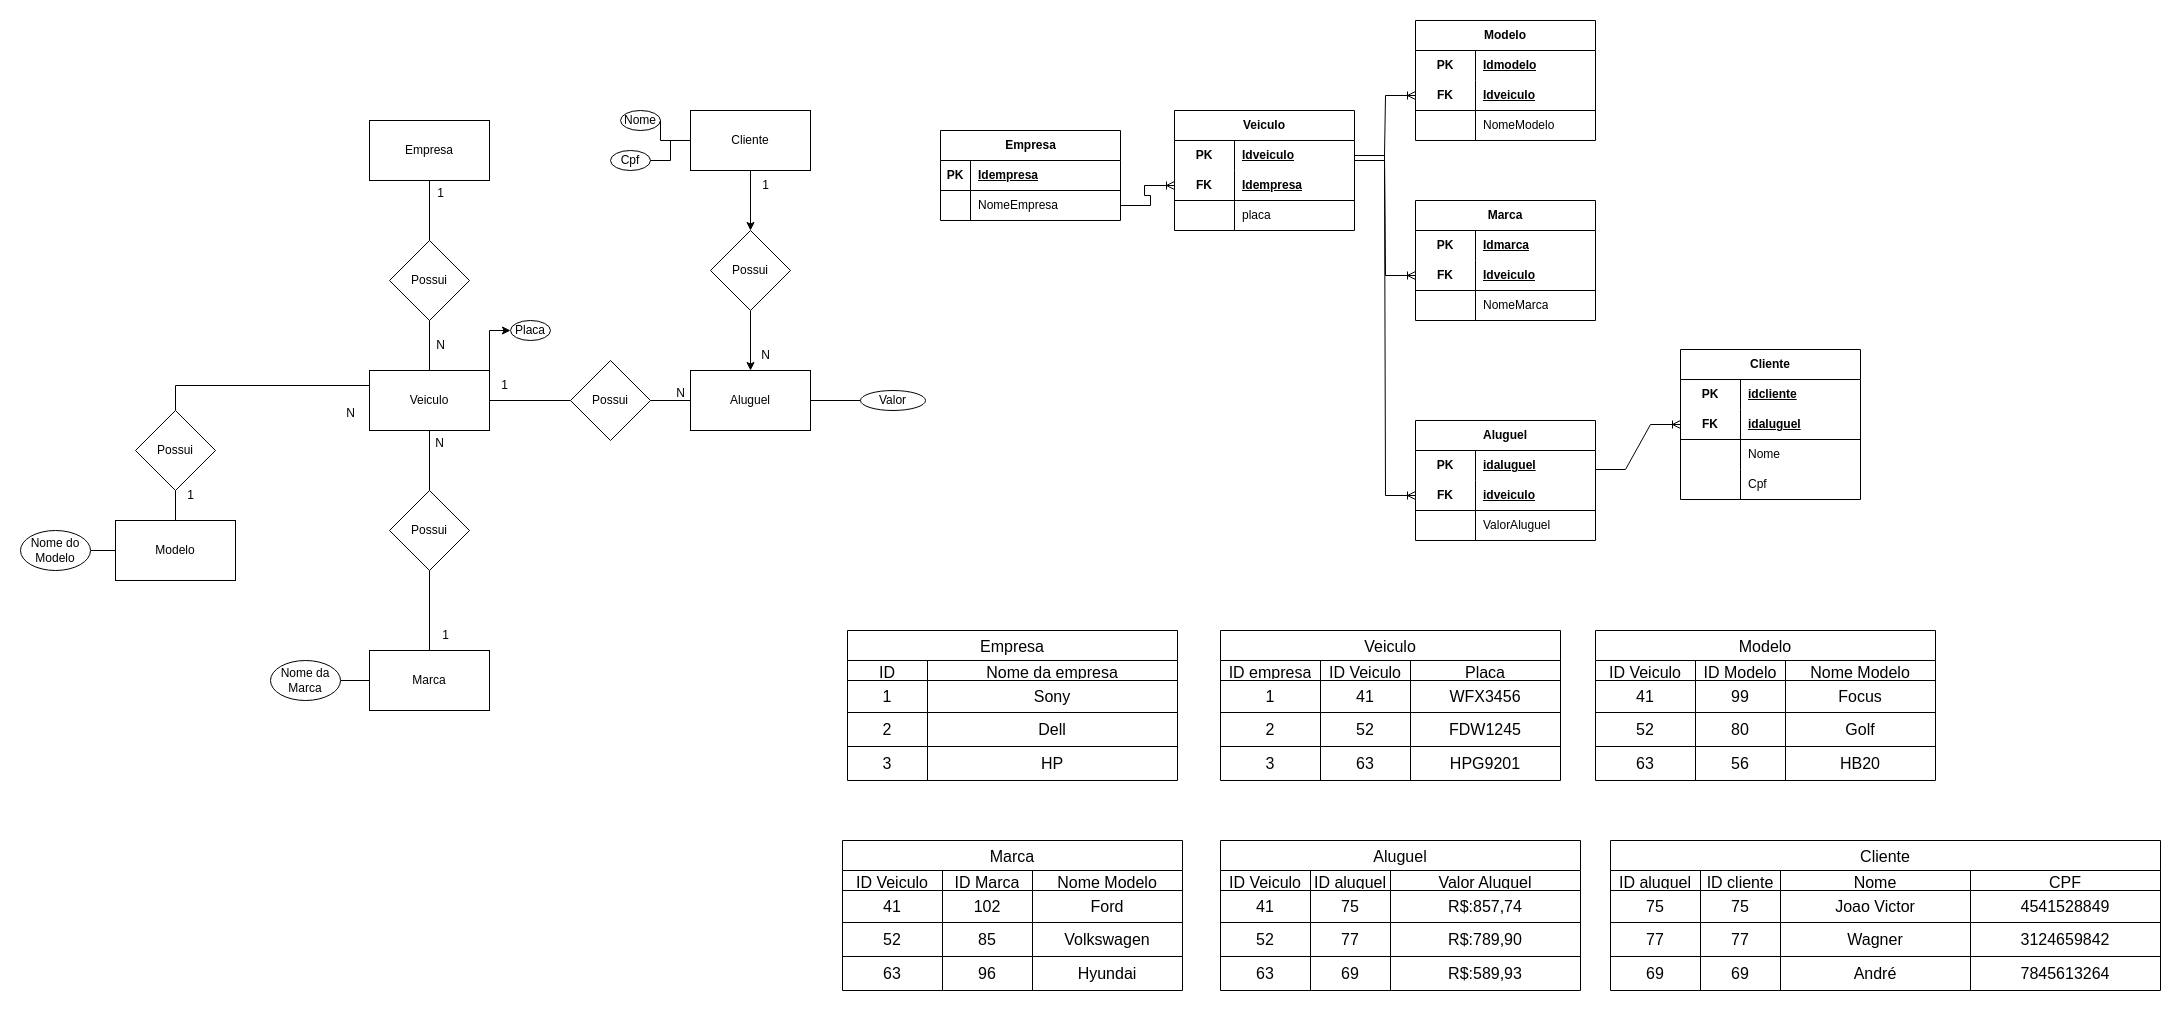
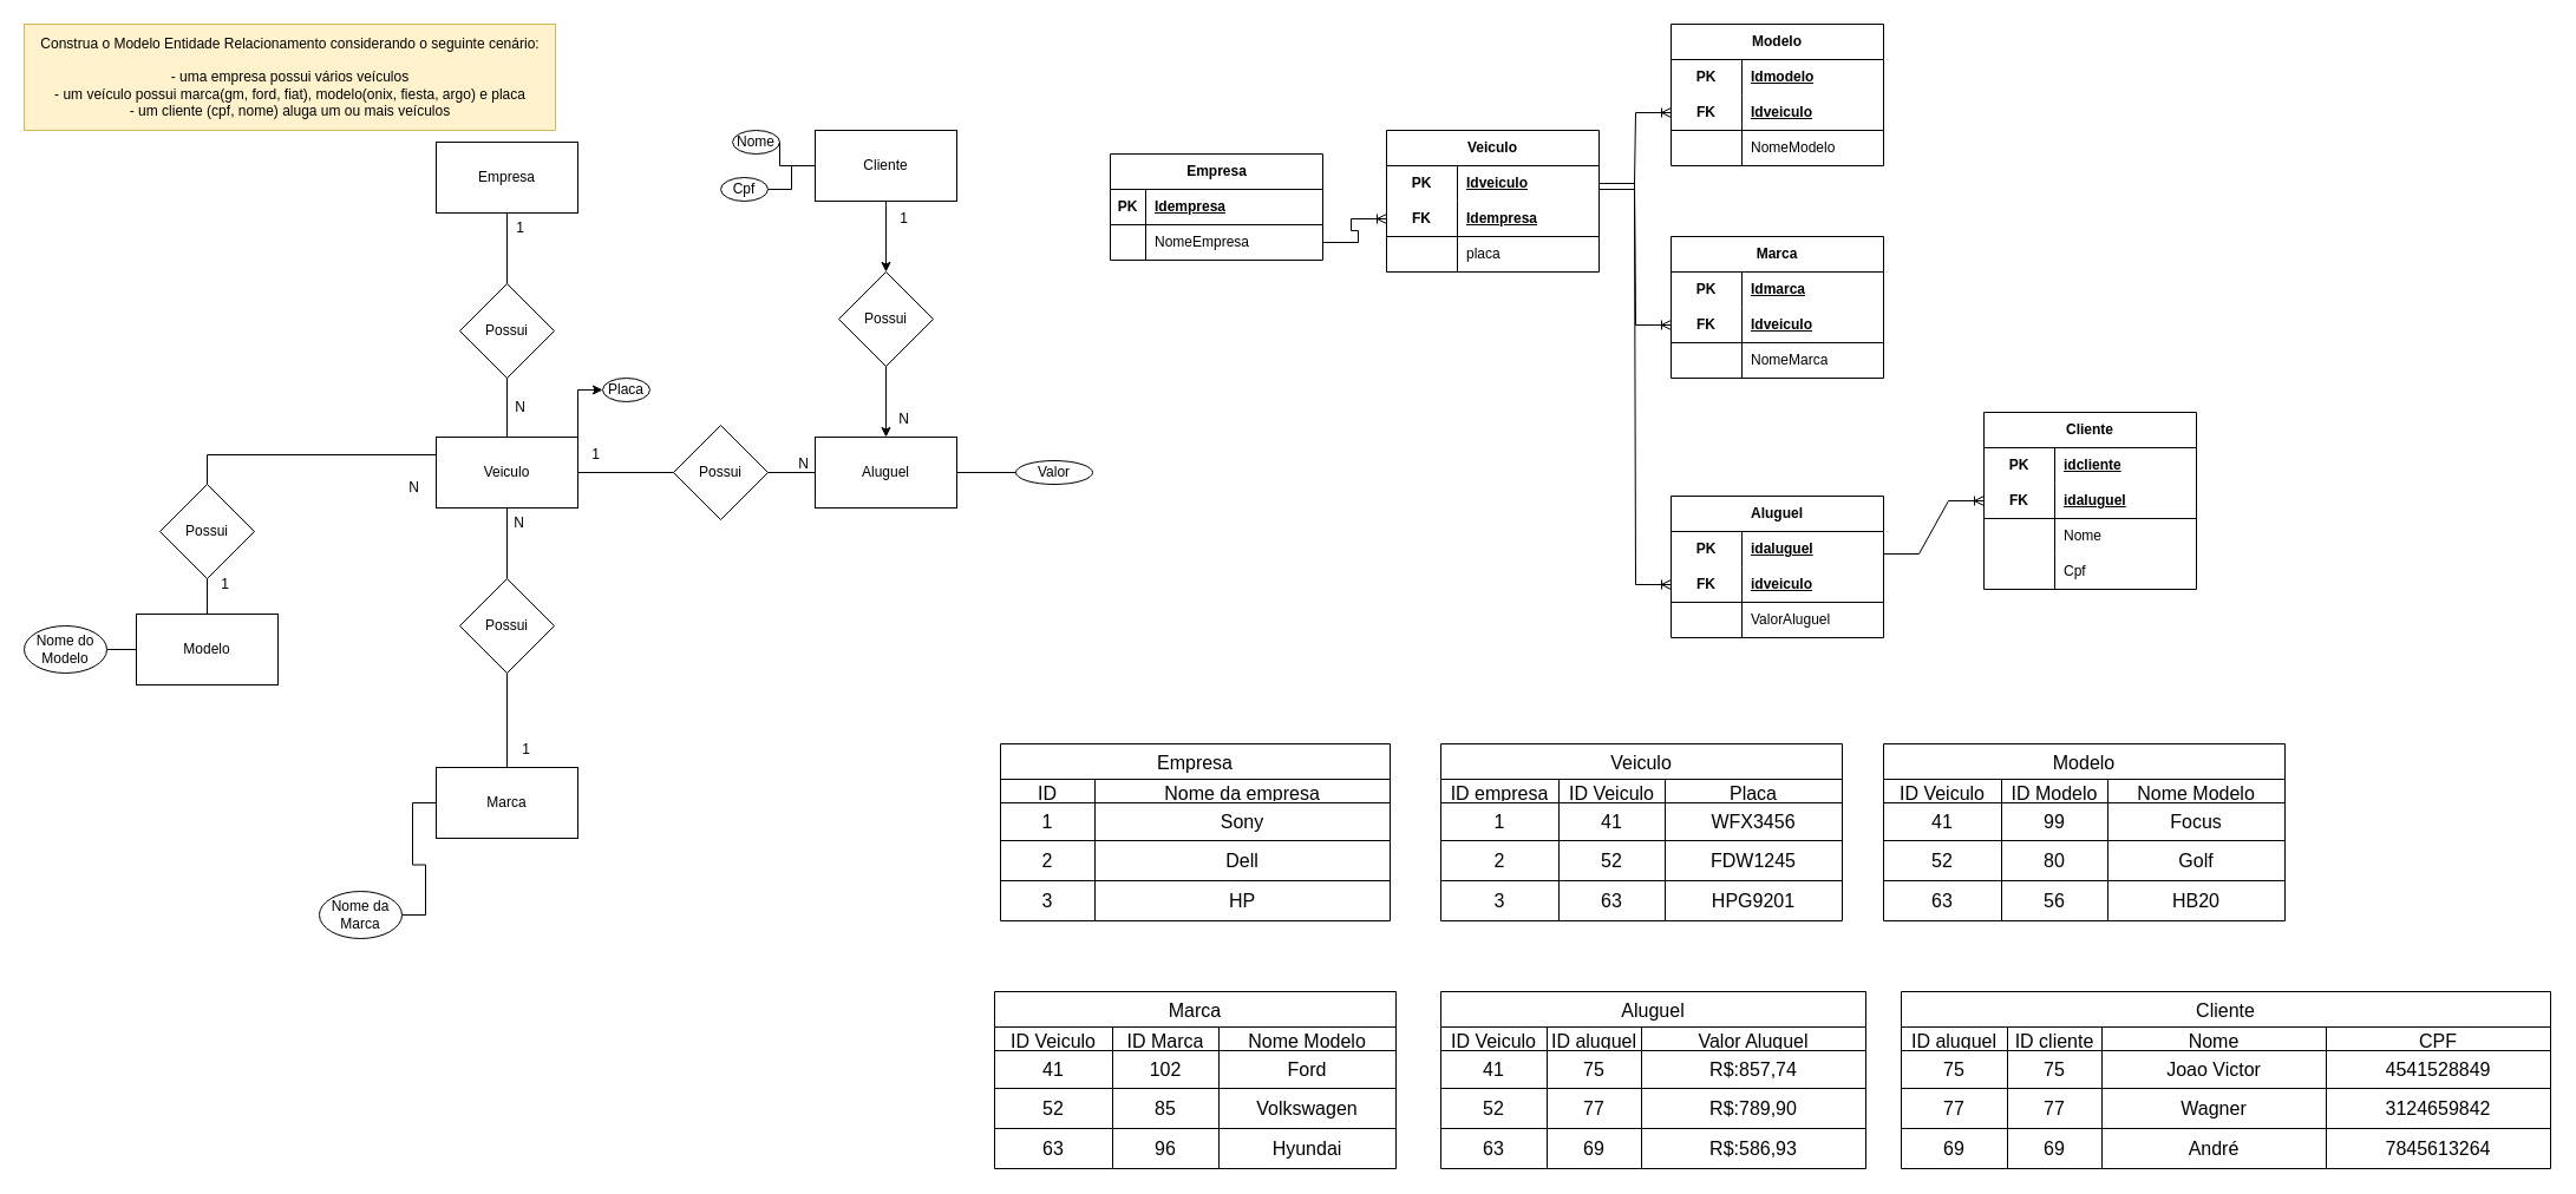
+ <mxCell id="2" value="&lt;div&gt;Construa o Modelo Entidade Relacionamento considerando o seguinte cenário:&lt;/div&gt;&lt;div&gt;&lt;span style=&quot;background-color: initial;&quot;&gt;&lt;br&gt;&lt;/span&gt;&lt;/div&gt;&lt;div&gt;&lt;span style=&quot;background-color: initial;&quot;&gt;- uma empresa possui vários veículos&lt;/span&gt;&lt;br&gt;&lt;/div&gt;&lt;div&gt;- um veículo possui marca(gm, ford, fiat), modelo(onix, fiesta, argo) e placa&lt;/div&gt;&lt;div&gt;- um cliente (cpf, nome) aluga um ou mais veículos&lt;/div&gt;" style="text;html=1;align=center;verticalAlign=middle;resizable=0;points=[];autosize=1;strokeColor=#d6b656;fillColor=#fff2cc;" parent="1" vertex="1"><mxGeometry width="450" height="90" as="geometry" x="20" y="20" /></mxCell>
- <mxCell id="24" value="Nome da Marca" style="ellipse;whiteSpace=wrap;html=1;" parent="1" vertex="1"><mxGeometry x="270" y="660" width="70" height="40" as="geometry" /></mxCell>
+ <mxCell id="24" value="Nome da Marca" style="ellipse;whiteSpace=wrap;html=1;" parent="1" vertex="1"><mxGeometry x="270" y="755" width="70" height="40" as="geometry" /></mxCell>
- <mxCell id="190" value="R$:589,93" style="shape=partialRectangle;html=1;whiteSpace=wrap;connectable=0;strokeColor=inherit;overflow=hidden;fillColor=none;top=0;left=0;bottom=0;right=0;pointerEvents=1;fontSize=16;" parent="187" vertex="1"><mxGeometry x="170" width="190" height="34" as="geometry"><mxRectangle width="190" height="34" as="alternateBounds" /></mxGeometry></mxCell>
+ <mxCell id="190" value="R$:586,93" style="shape=partialRectangle;html=1;whiteSpace=wrap;connectable=0;strokeColor=inherit;overflow=hidden;fillColor=none;top=0;left=0;bottom=0;right=0;pointerEvents=1;fontSize=16;" parent="187" vertex="1"><mxGeometry x="170" width="190" height="34" as="geometry"><mxRectangle width="190" height="34" as="alternateBounds" /></mxGeometry></mxCell>
